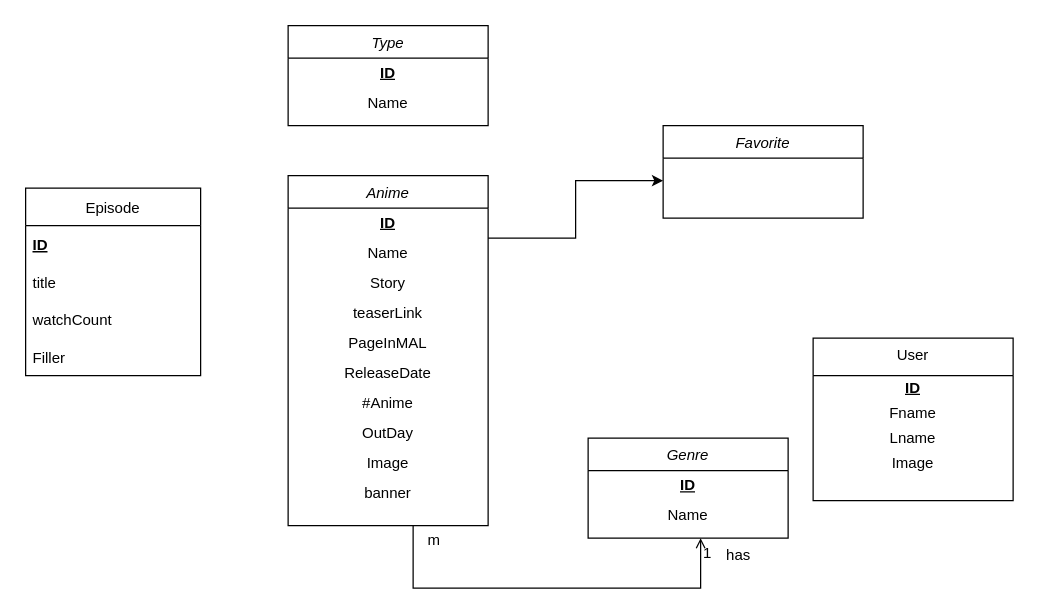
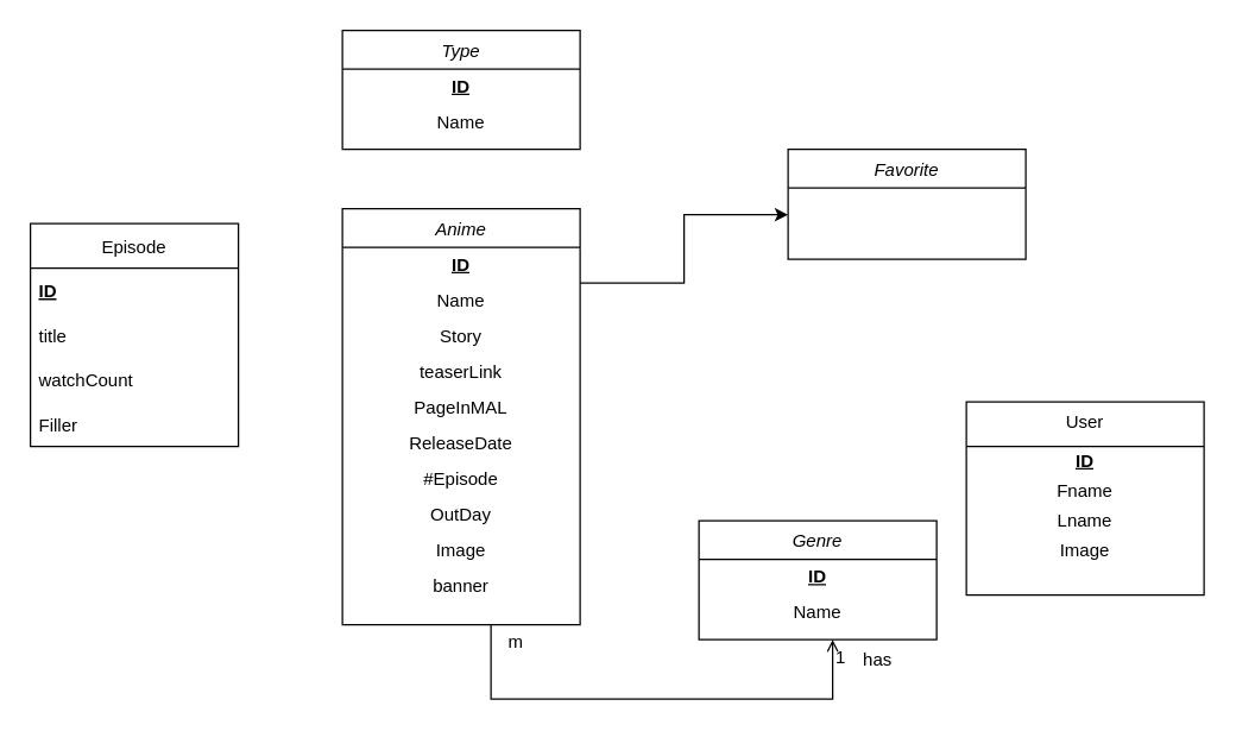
- <mxCell id="10" value="#Anime" style="text;html=1;strokeColor=none;fillColor=none;align=center;verticalAlign=middle;whiteSpace=wrap;rounded=0;" parent="3" vertex="1"><mxGeometry y="170" width="160" height="24" as="geometry" /></mxCell>
+ <mxCell id="10" value="#Episode" style="text;html=1;strokeColor=none;fillColor=none;align=center;verticalAlign=middle;whiteSpace=wrap;rounded=0;" parent="3" vertex="1"><mxGeometry y="170" width="160" height="24" as="geometry" /></mxCell>
